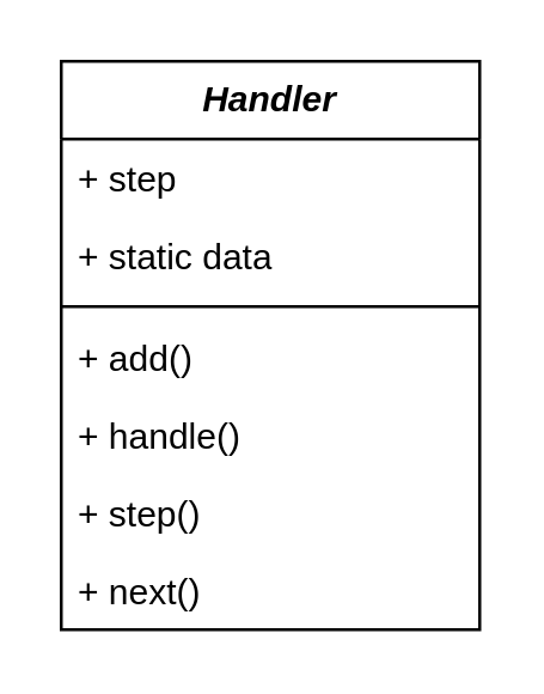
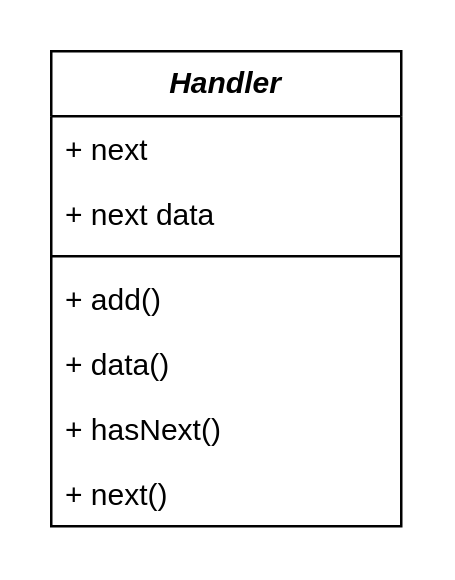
- <mxCell id="3" value="+ step" style="text;strokeColor=none;fillColor=none;align=left;verticalAlign=top;spacingLeft=4;spacingRight=4;overflow=hidden;rotatable=0;points=[[0,0.5],[1,0.5]];portConstraint=eastwest;whiteSpace=wrap;html=1;" vertex="1" parent="2"><mxGeometry y="26" width="140" height="26" as="geometry" /></mxCell>
+ <mxCell id="3" value="+ next" style="text;strokeColor=none;fillColor=none;align=left;verticalAlign=top;spacingLeft=4;spacingRight=4;overflow=hidden;rotatable=0;points=[[0,0.5],[1,0.5]];portConstraint=eastwest;whiteSpace=wrap;html=1;" vertex="1" parent="2"><mxGeometry y="26" width="140" height="26" as="geometry" /></mxCell>
- <mxCell id="4" value="+ static data" style="text;strokeColor=none;fillColor=none;align=left;verticalAlign=top;spacingLeft=4;spacingRight=4;overflow=hidden;rotatable=0;points=[[0,0.5],[1,0.5]];portConstraint=eastwest;whiteSpace=wrap;html=1;" vertex="1" parent="2"><mxGeometry y="52" width="140" height="26" as="geometry" /></mxCell>
+ <mxCell id="4" value="+ next data" style="text;strokeColor=none;fillColor=none;align=left;verticalAlign=top;spacingLeft=4;spacingRight=4;overflow=hidden;rotatable=0;points=[[0,0.5],[1,0.5]];portConstraint=eastwest;whiteSpace=wrap;html=1;" vertex="1" parent="2"><mxGeometry y="52" width="140" height="26" as="geometry" /></mxCell>
- <mxCell id="7" value="+ handle()" style="text;strokeColor=none;fillColor=none;align=left;verticalAlign=top;spacingLeft=4;spacingRight=4;overflow=hidden;rotatable=0;points=[[0,0.5],[1,0.5]];portConstraint=eastwest;whiteSpace=wrap;html=1;" vertex="1" parent="2"><mxGeometry y="112" width="140" height="26" as="geometry" /></mxCell>
+ <mxCell id="7" value="+ data()" style="text;strokeColor=none;fillColor=none;align=left;verticalAlign=top;spacingLeft=4;spacingRight=4;overflow=hidden;rotatable=0;points=[[0,0.5],[1,0.5]];portConstraint=eastwest;whiteSpace=wrap;html=1;" vertex="1" parent="2"><mxGeometry y="112" width="140" height="26" as="geometry" /></mxCell>
- <mxCell id="8" value="+ step()" style="text;strokeColor=none;fillColor=none;align=left;verticalAlign=top;spacingLeft=4;spacingRight=4;overflow=hidden;rotatable=0;points=[[0,0.5],[1,0.5]];portConstraint=eastwest;whiteSpace=wrap;html=1;" vertex="1" parent="2"><mxGeometry y="138" width="140" height="26" as="geometry" /></mxCell>
+ <mxCell id="8" value="+ hasNext()" style="text;strokeColor=none;fillColor=none;align=left;verticalAlign=top;spacingLeft=4;spacingRight=4;overflow=hidden;rotatable=0;points=[[0,0.5],[1,0.5]];portConstraint=eastwest;whiteSpace=wrap;html=1;" vertex="1" parent="2"><mxGeometry y="138" width="140" height="26" as="geometry" /></mxCell>
